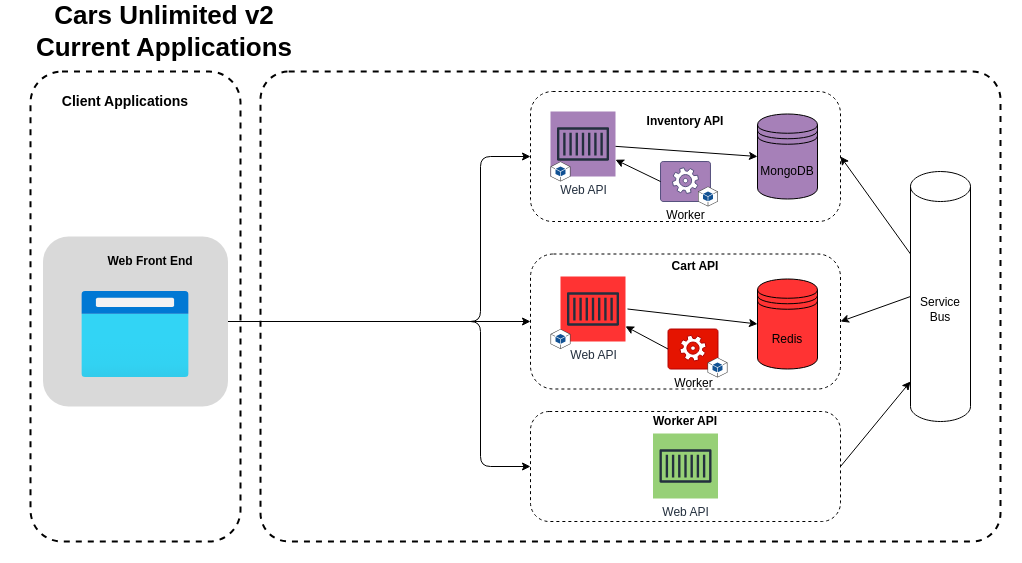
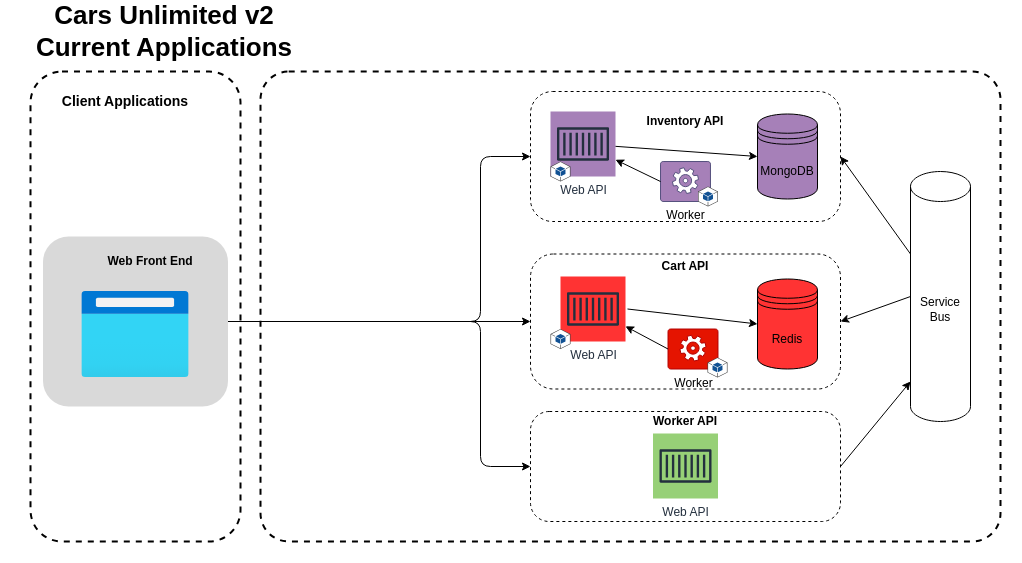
- <mxCell id="16" value="Cart API" style="text;html=1;strokeColor=none;fillColor=none;align=center;verticalAlign=middle;whiteSpace=wrap;rounded=0;dashed=1;fontStyle=1" parent="1" vertex="1"><mxGeometry x="640" y="255" width="110" height="20" as="geometry" /></mxCell>
+ <mxCell id="16" value="Cart API" style="text;html=1;strokeColor=none;fillColor=none;align=center;verticalAlign=middle;whiteSpace=wrap;rounded=0;dashed=1;fontStyle=1" parent="1" vertex="1"><mxGeometry x="630" y="255" width="110" height="20" as="geometry" /></mxCell>
